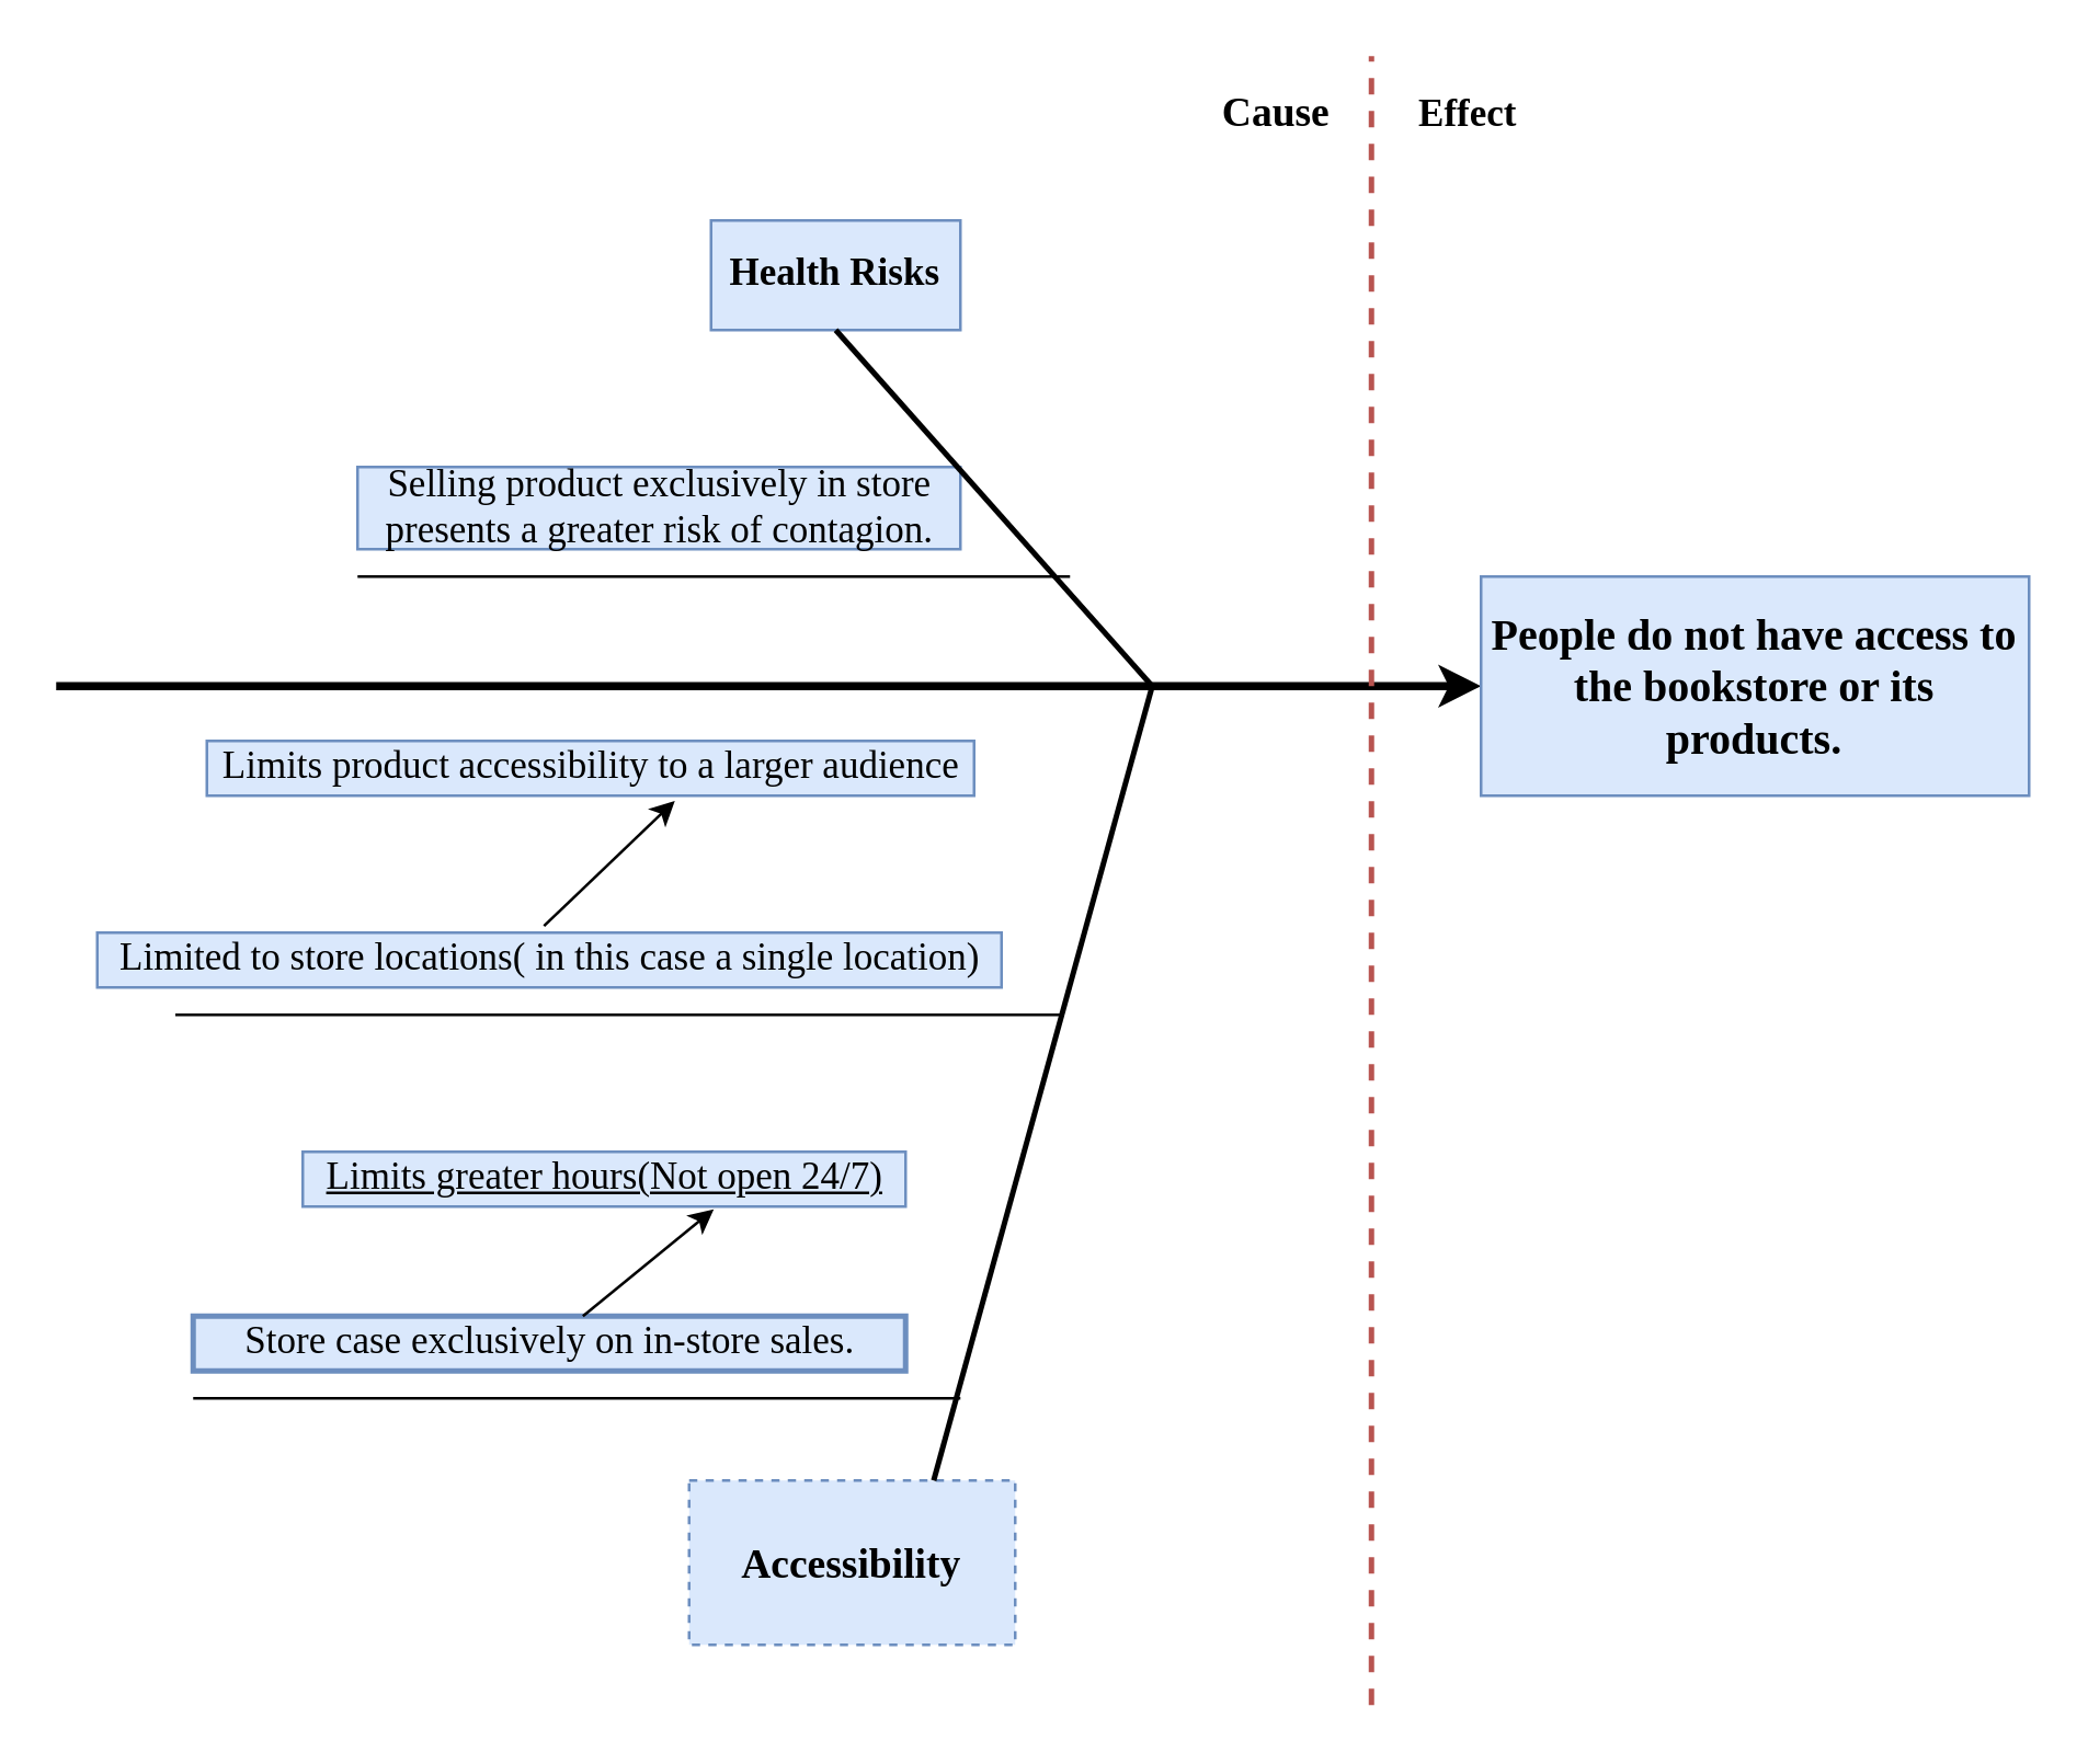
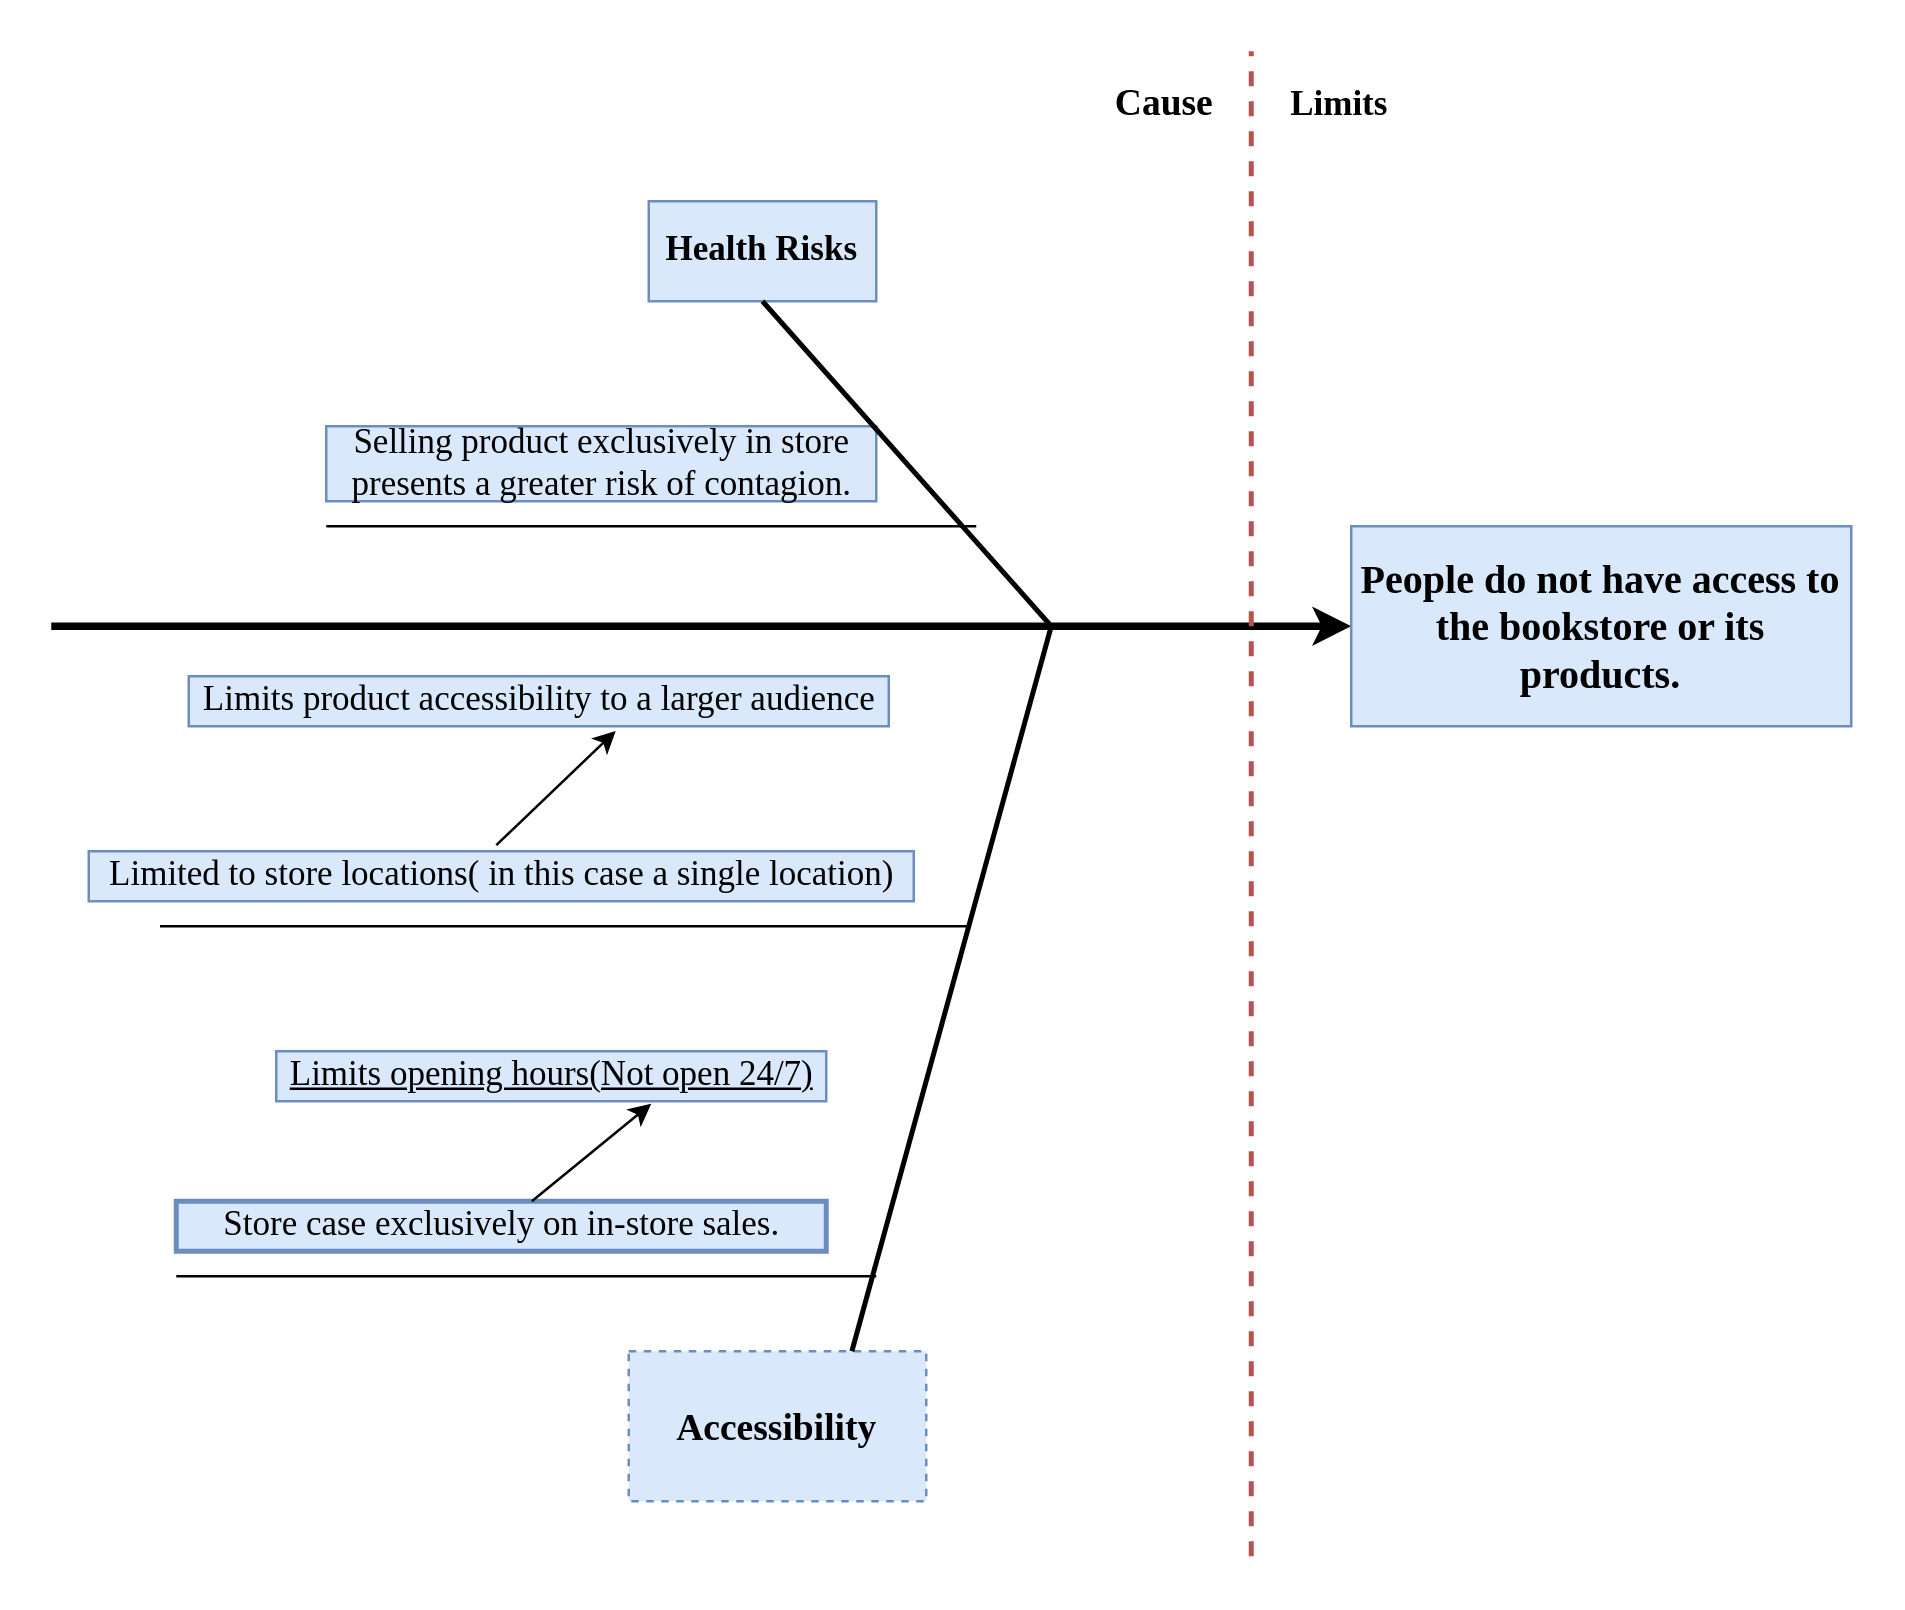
- <mxCell id="20" value="&lt;b&gt;&lt;font style=&quot;font-size: 14px&quot;&gt;Effect&lt;/font&gt;&lt;/b&gt;" style="text;html=1;align=center;verticalAlign=middle;resizable=0;points=[];autosize=1;fontFamily=Times New Roman;" vertex="1" parent="1"><mxGeometry x="510" y="32" width="50" height="20" as="geometry" /></mxCell>
+ <mxCell id="20" value="&lt;b&gt;&lt;font style=&quot;font-size: 14px&quot;&gt;Limits&lt;/font&gt;&lt;/b&gt;" style="text;html=1;align=center;verticalAlign=middle;resizable=0;points=[];autosize=1;fontFamily=Times New Roman;" vertex="1" parent="1"><mxGeometry x="510" y="32" width="50" height="20" as="geometry" /></mxCell>
- <mxCell id="10" value="&lt;u&gt;&lt;font style=&quot;font-size: 14px&quot;&gt;Limits greater hours(Not open 24/7)&lt;/font&gt;&lt;/u&gt;" style="text;html=1;align=center;verticalAlign=middle;resizable=0;points=[];autosize=1;fillColor=#dae8fc;strokeColor=#6c8ebf;fontFamily=Times New Roman;" vertex="1" parent="1"><mxGeometry x="110" y="420" width="220" height="20" as="geometry" /></mxCell>
+ <mxCell id="10" value="&lt;u&gt;&lt;font style=&quot;font-size: 14px&quot;&gt;Limits opening hours(Not open 24/7)&lt;/font&gt;&lt;/u&gt;" style="text;html=1;align=center;verticalAlign=middle;resizable=0;points=[];autosize=1;fillColor=#dae8fc;strokeColor=#6c8ebf;fontFamily=Times New Roman;" vertex="1" parent="1"><mxGeometry x="110" y="420" width="220" height="20" as="geometry" /></mxCell>
